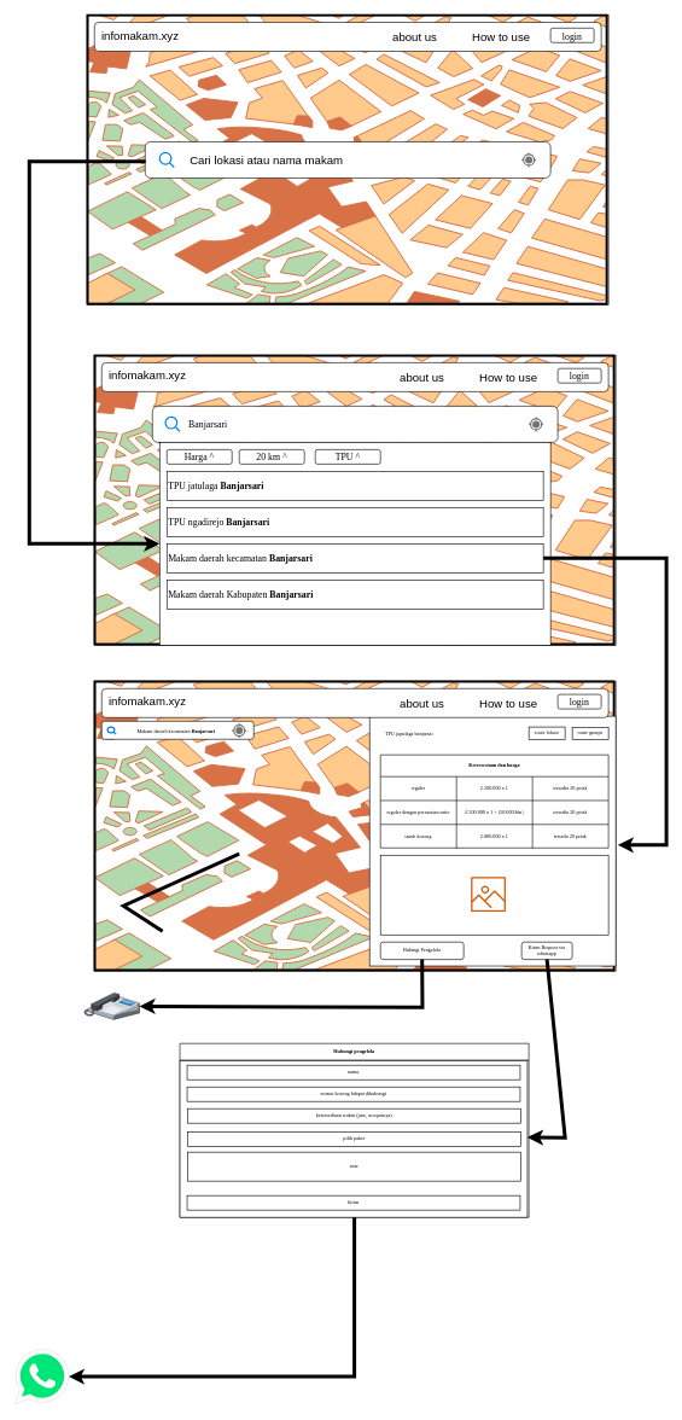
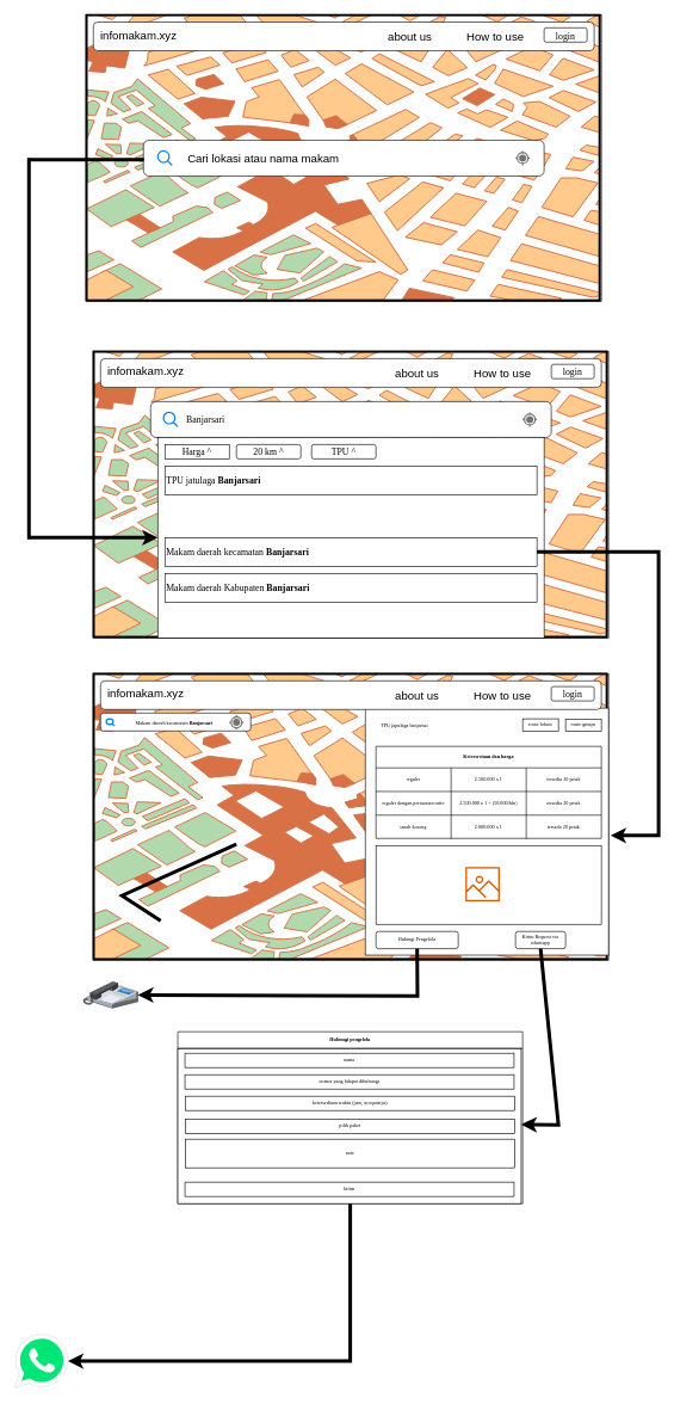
- <mxCell id="25" value="Harga ^" style="rounded=1;whiteSpace=wrap;html=1;fontFamily=Verdana;fontSize=13;" vertex="1" parent="1"><mxGeometry x="230" y="620" width="90" height="20" as="geometry" /></mxCell>
+ <mxCell id="25" value="Harga ^" style="whiteSpace=wrap;html=1;fontFamily=Verdana;fontSize=13;rounded=0;" vertex="1" parent="1"><mxGeometry x="230" y="620" width="90" height="20" as="geometry" /></mxCell>
- <mxCell id="32" value="TPU ngadirejo &lt;b&gt;Banjarsari&lt;/b&gt;" style="rounded=0;whiteSpace=wrap;html=1;fontFamily=Verdana;fontSize=13;align=left;" vertex="1" parent="1"><mxGeometry x="230" y="700" width="520" height="40" as="geometry" /></mxCell>
- <mxCell id="72" value="nomor kosong bdapat dihubungi" style="rounded=0;whiteSpace=wrap;html=1;fontFamily=Verdana;fontSize=7;" vertex="1" parent="69"><mxGeometry x="10" y="60" width="460" height="20" as="geometry" /></mxCell>
+ <mxCell id="72" value="nomor yang bdapat dihubungi" style="rounded=0;whiteSpace=wrap;html=1;fontFamily=Verdana;fontSize=7;" vertex="1" parent="69"><mxGeometry x="10" y="60" width="460" height="20" as="geometry" /></mxCell>
